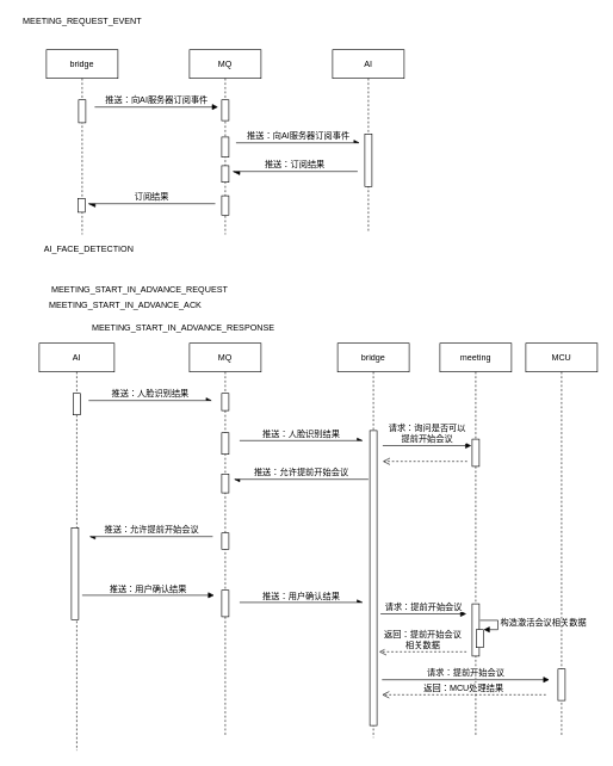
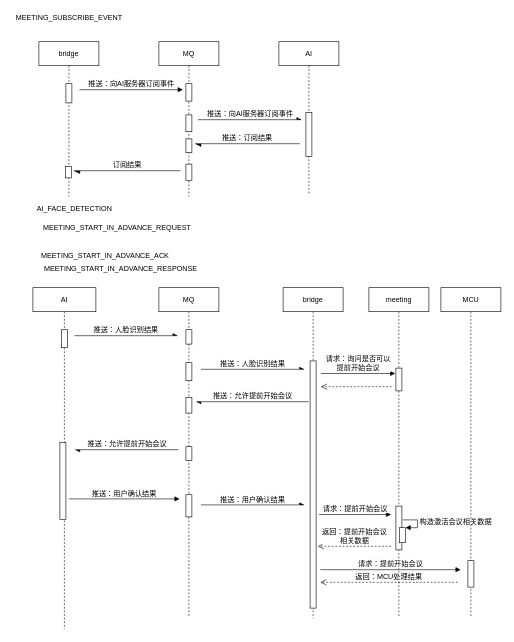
- <mxCell id="42" value="MEETING_REQUEST_EVENT" style="text;html=1;align=center;verticalAlign=middle;resizable=0;points=[];;autosize=1;fontSize=12;" parent="1" vertex="1"><mxGeometry x="20" y="20" width="187" height="18" as="geometry" /></mxCell>
+ <mxCell id="42" value="MEETING_SUBSCRIBE_EVENT" style="text;html=1;align=center;verticalAlign=middle;resizable=0;points=[];;autosize=1;fontSize=12;" parent="1" vertex="1"><mxGeometry x="20" y="20" width="187" height="18" as="geometry" /></mxCell>
- <mxCell id="44" value="MEETING_START_IN_ADVANCE_REQUEST" style="text;html=1;align=center;verticalAlign=middle;resizable=0;points=[];;autosize=1;fontSize=12;" parent="1" vertex="1"><mxGeometry x="65" y="395" width="257" height="18" as="geometry" /></mxCell>
+ <mxCell id="44" value="MEETING_START_IN_ADVANCE_REQUEST" style="text;html=1;align=center;verticalAlign=middle;resizable=0;points=[];;autosize=1;fontSize=12;" parent="1" vertex="1"><mxGeometry x="65" y="370" width="257" height="18" as="geometry" /></mxCell>
- <mxCell id="46" value="MEETING_START_IN_ADVANCE_RESPONSE" style="text;html=1;align=center;verticalAlign=middle;resizable=0;points=[];;autosize=1;fontSize=12;" parent="1" vertex="1"><mxGeometry x="122" y="449" width="265" height="18" as="geometry" /></mxCell>
+ <mxCell id="46" value="MEETING_START_IN_ADVANCE_RESPONSE" style="text;html=1;align=center;verticalAlign=middle;resizable=0;points=[];;autosize=1;fontSize=12;" parent="1" vertex="1"><mxGeometry x="67" y="439" width="265" height="18" as="geometry" /></mxCell>
